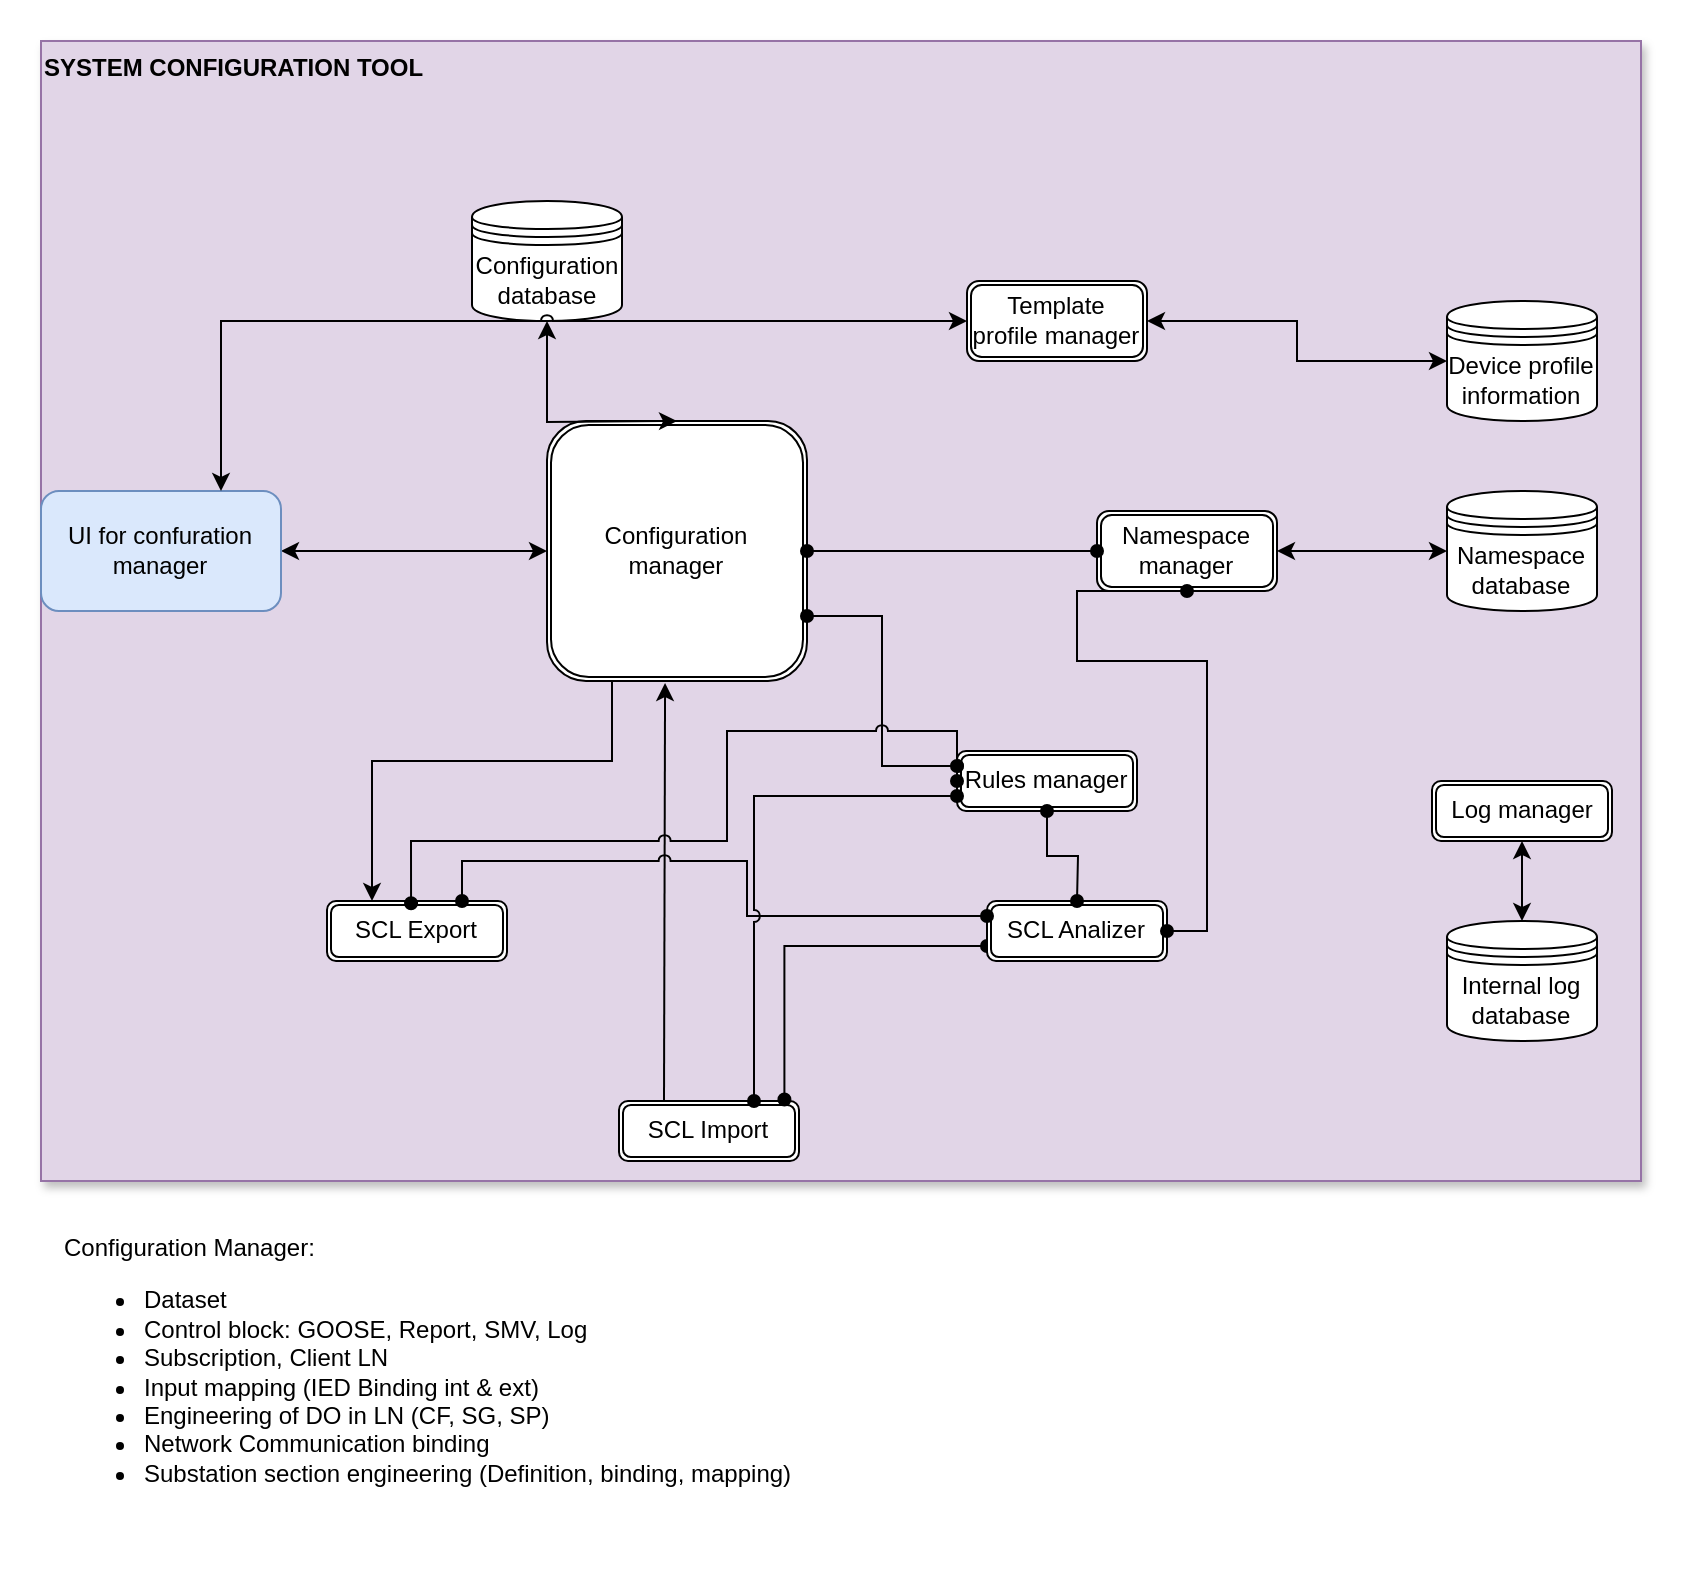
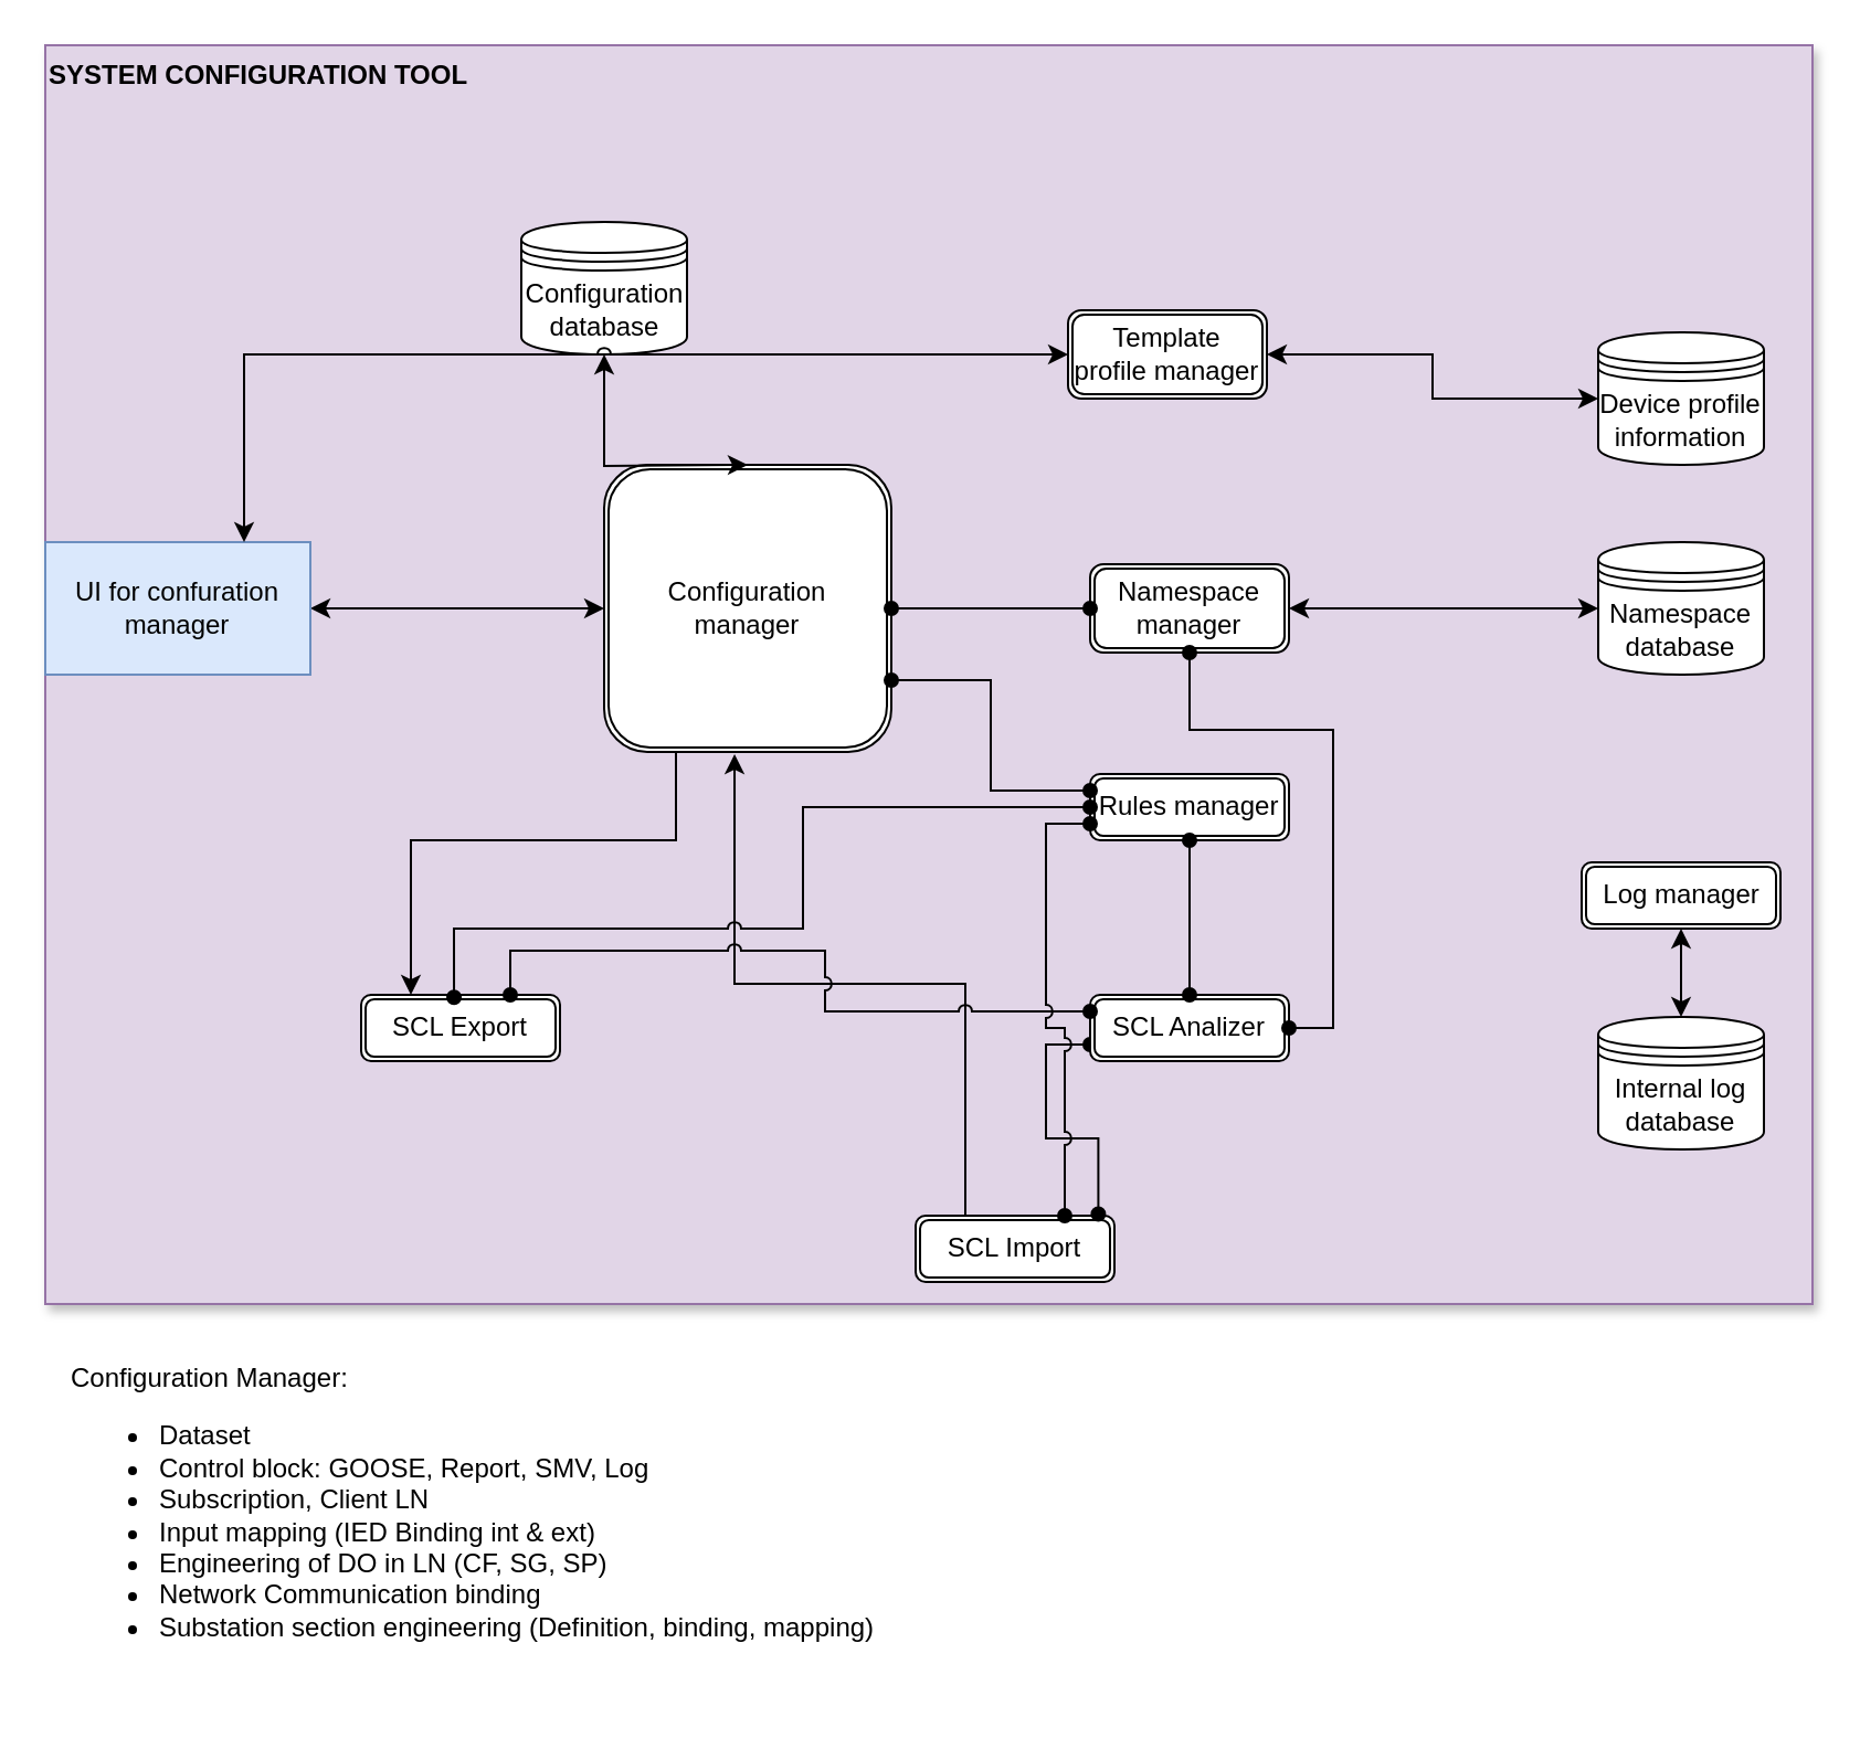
- <mxCell id="18" value="UI for confuration manager" style="whiteSpace=wrap;html=1;align=center;fillColor=#dae8fc;strokeColor=#6c8ebf;rounded=1;" parent="1" vertex="1"><mxGeometry x="20" y="245" width="120" height="60" as="geometry" /></mxCell>
+ <mxCell id="18" value="UI for confuration manager" style="rounded=0;whiteSpace=wrap;html=1;align=center;fillColor=#dae8fc;strokeColor=#6c8ebf;" parent="1" vertex="1"><mxGeometry x="20" y="245" width="120" height="60" as="geometry" /></mxCell>
- <mxCell id="8" value="Namespace&lt;br&gt;manager" style="shape=ext;double=1;rounded=1;whiteSpace=wrap;html=1;" parent="1" vertex="1"><mxGeometry x="548" y="255" width="90" height="40" as="geometry" /></mxCell>
+ <mxCell id="8" value="Namespace&lt;br&gt;manager" style="shape=ext;double=1;rounded=1;whiteSpace=wrap;html=1;" parent="1" vertex="1"><mxGeometry x="493" y="255" width="90" height="40" as="geometry" /></mxCell>
- <mxCell id="7" value="Rules manager" style="shape=ext;double=1;rounded=1;whiteSpace=wrap;html=1;" parent="1" vertex="1"><mxGeometry x="478" y="375" width="90" height="30" as="geometry" /></mxCell>
+ <mxCell id="7" value="Rules manager" style="shape=ext;double=1;rounded=1;whiteSpace=wrap;html=1;" parent="1" vertex="1"><mxGeometry x="493" y="350" width="90" height="30" as="geometry" /></mxCell>
- <mxCell id="4" value="SCL Import" style="shape=ext;double=1;rounded=1;whiteSpace=wrap;html=1;" parent="1" vertex="1"><mxGeometry x="309" y="550" width="90" height="30" as="geometry" /></mxCell>
+ <mxCell id="4" value="SCL Import" style="shape=ext;double=1;rounded=1;whiteSpace=wrap;html=1;" parent="1" vertex="1"><mxGeometry x="414" y="550" width="90" height="30" as="geometry" /></mxCell>
